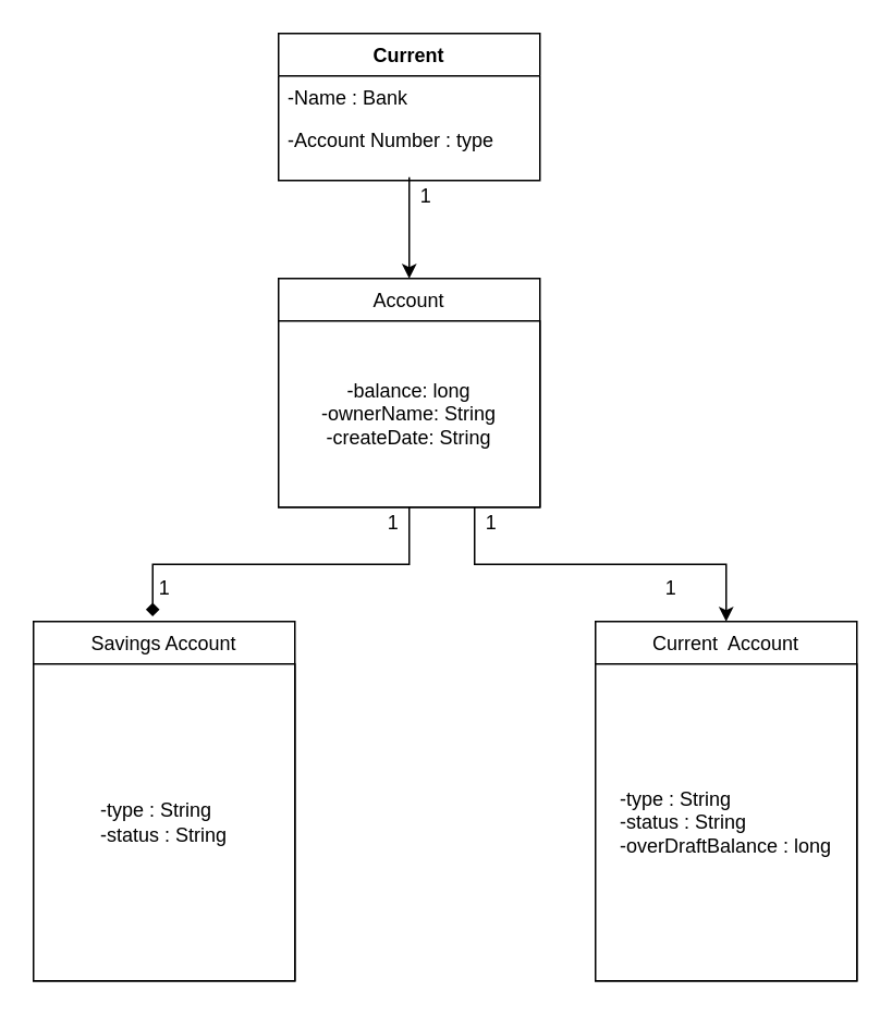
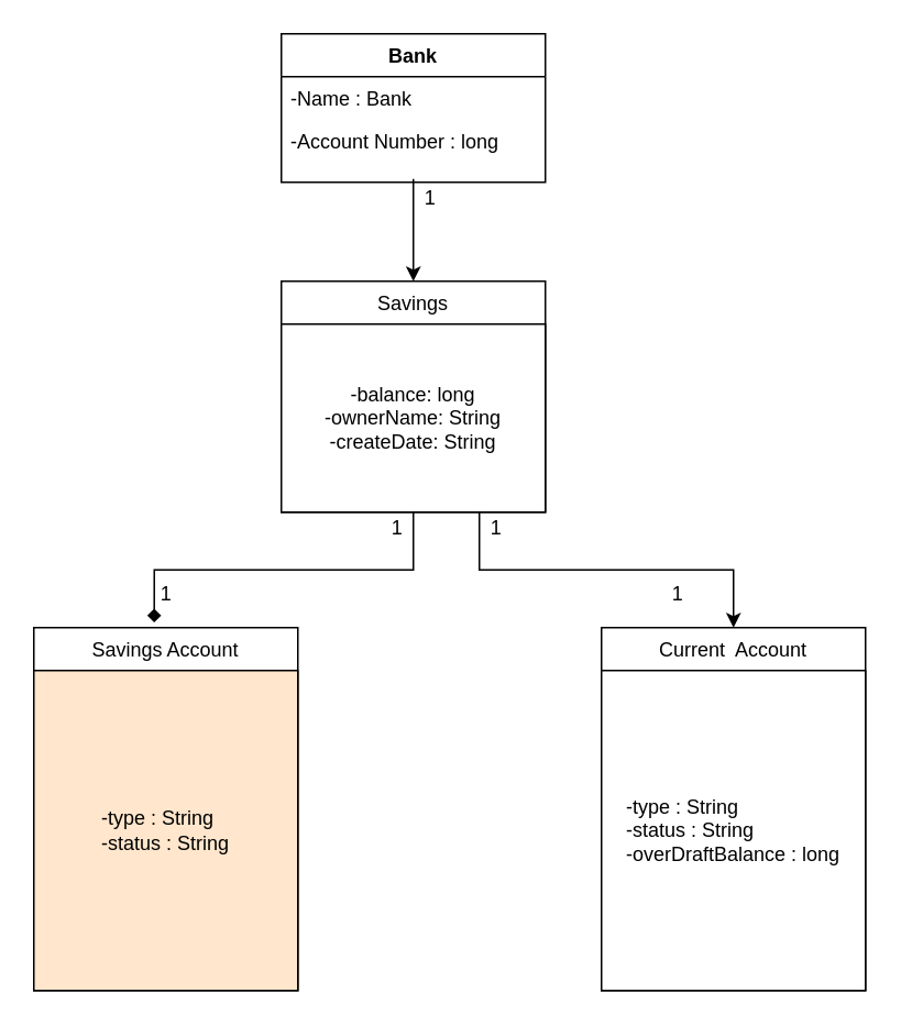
- <mxCell id="2" value="Current" style="swimlane;fontStyle=1;align=center;verticalAlign=top;childLayout=stackLayout;horizontal=1;startSize=26;horizontalStack=0;resizeParent=1;resizeLast=0;collapsible=1;marginBottom=0;rounded=0;shadow=0;strokeWidth=1;" parent="1" vertex="1"><mxGeometry x="170" y="20" width="160" height="90" as="geometry"><mxRectangle x="230" y="140" width="160" height="26" as="alternateBounds" /></mxGeometry></mxCell>
+ <mxCell id="2" value="Bank" style="swimlane;fontStyle=1;align=center;verticalAlign=top;childLayout=stackLayout;horizontal=1;startSize=26;horizontalStack=0;resizeParent=1;resizeLast=0;collapsible=1;marginBottom=0;rounded=0;shadow=0;strokeWidth=1;" parent="1" vertex="1"><mxGeometry x="170" y="20" width="160" height="90" as="geometry"><mxRectangle x="230" y="140" width="160" height="26" as="alternateBounds" /></mxGeometry></mxCell>
- <mxCell id="4" value="-Account Number : type" style="text;align=left;verticalAlign=top;spacingLeft=4;spacingRight=4;overflow=hidden;rotatable=0;points=[[0,0.5],[1,0.5]];portConstraint=eastwest;rounded=0;shadow=0;html=0;" parent="2" vertex="1"><mxGeometry y="52" width="160" height="26" as="geometry" /></mxCell>
+ <mxCell id="4" value="-Account Number : long" style="text;align=left;verticalAlign=top;spacingLeft=4;spacingRight=4;overflow=hidden;rotatable=0;points=[[0,0.5],[1,0.5]];portConstraint=eastwest;rounded=0;shadow=0;html=0;" parent="2" vertex="1"><mxGeometry y="52" width="160" height="26" as="geometry" /></mxCell>
- <mxCell id="6" value="Account" style="swimlane;fontStyle=0;align=center;verticalAlign=top;childLayout=stackLayout;horizontal=1;startSize=26;horizontalStack=0;resizeParent=1;resizeLast=0;collapsible=1;marginBottom=0;rounded=0;shadow=0;strokeWidth=1;" parent="1" vertex="1"><mxGeometry x="170" y="170" width="160" height="140" as="geometry"><mxRectangle x="130" y="380" width="160" height="26" as="alternateBounds" /></mxGeometry></mxCell>
+ <mxCell id="6" value="Savings" style="swimlane;fontStyle=0;align=center;verticalAlign=top;childLayout=stackLayout;horizontal=1;startSize=26;horizontalStack=0;resizeParent=1;resizeLast=0;collapsible=1;marginBottom=0;rounded=0;shadow=0;strokeWidth=1;" parent="1" vertex="1"><mxGeometry x="170" y="170" width="160" height="140" as="geometry"><mxRectangle x="130" y="380" width="160" height="26" as="alternateBounds" /></mxGeometry></mxCell>
- <mxCell id="12" value="&lt;div style=&quot;text-align: justify&quot;&gt;&lt;span&gt;-type : String&lt;/span&gt;&lt;br&gt;&lt;/div&gt;&lt;div style=&quot;text-align: justify&quot;&gt;&lt;span&gt;-status : String&lt;/span&gt;&lt;/div&gt;" style="whiteSpace=wrap;html=1;" parent="11" vertex="1"><mxGeometry y="26" width="160" height="194" as="geometry" /></mxCell>
+ <mxCell id="12" value="&lt;div style=&quot;text-align: justify&quot;&gt;&lt;span&gt;-type : String&lt;/span&gt;&lt;br&gt;&lt;/div&gt;&lt;div style=&quot;text-align: justify&quot;&gt;&lt;span&gt;-status : String&lt;/span&gt;&lt;/div&gt;" style="whiteSpace=wrap;html=1;fillColor=#ffe6cc;" parent="11" vertex="1"><mxGeometry y="26" width="160" height="194" as="geometry" /></mxCell>
